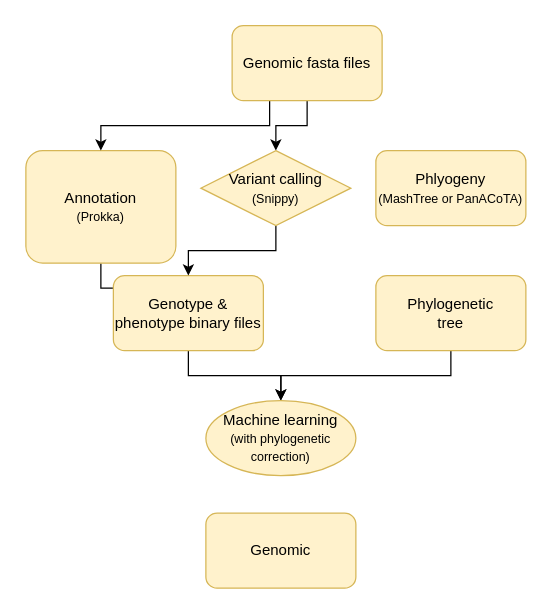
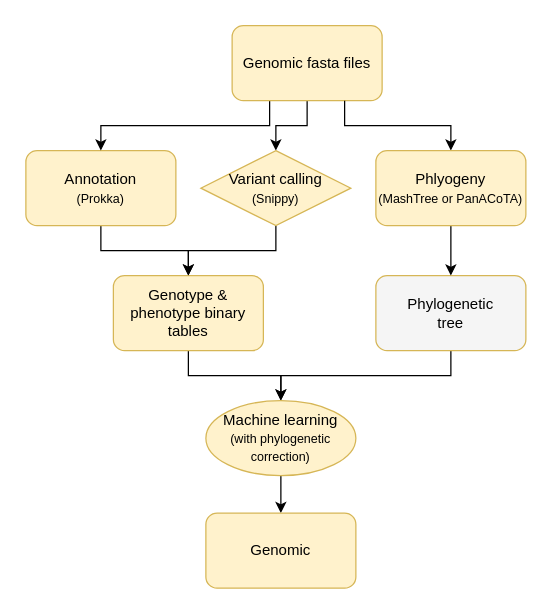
+ <mxCell id="14" style="edgeStyle=orthogonalEdgeStyle;rounded=0;orthogonalLoop=1;jettySize=auto;html=1;exitX=0.75;exitY=1;exitDx=0;exitDy=0;entryX=0.5;entryY=0;entryDx=0;entryDy=0;" parent="1" source="13" target="16" edge="1"><mxGeometry relative="1" as="geometry"><mxPoint x="393" y="60" as="targetPoint" /></mxGeometry></mxCell>
- <mxCell id="3" value="Annotation&lt;div&gt;&lt;font style=&quot;font-size: 10px;&quot;&gt;(Prokka)&lt;/font&gt;&lt;/div&gt;" style="rounded=1;whiteSpace=wrap;html=1;fillColor=#fff2cc;strokeColor=#d6b656;" parent="1" vertex="1"><mxGeometry x="20" y="120" width="120" height="90" as="geometry" /></mxCell>
+ <mxCell id="3" value="Annotation&lt;div&gt;&lt;font style=&quot;font-size: 10px;&quot;&gt;(Prokka)&lt;/font&gt;&lt;/div&gt;" style="rounded=1;whiteSpace=wrap;html=1;fillColor=#fff2cc;strokeColor=#d6b656;" parent="1" vertex="1"><mxGeometry x="20" y="120" width="120" height="60" as="geometry" /></mxCell>
+ <mxCell id="15" style="edgeStyle=orthogonalEdgeStyle;rounded=0;orthogonalLoop=1;jettySize=auto;html=1;exitX=0.5;exitY=1;exitDx=0;exitDy=0;" edge="1" parent="1" source="16" target="7"><mxGeometry relative="1" as="geometry" /></mxCell>
- <mxCell id="5" value="Genotype &amp;amp; phenotype binary files" style="whiteSpace=wrap;html=1;rounded=1;fillColor=#fff2cc;strokeColor=#d6b656;" parent="1" vertex="1"><mxGeometry x="90" y="220" width="120" height="60" as="geometry" /></mxCell>
+ <mxCell id="5" value="Genotype &amp;amp; phenotype binary tables" style="whiteSpace=wrap;html=1;rounded=1;fillColor=#fff2cc;strokeColor=#d6b656;" parent="1" vertex="1"><mxGeometry x="90" y="220" width="120" height="60" as="geometry" /></mxCell>
- <mxCell id="7" value="Phylogenetic&lt;br&gt;tree" style="rounded=1;whiteSpace=wrap;html=1;fillColor=#fff2cc;strokeColor=#d6b656;" parent="1" vertex="1"><mxGeometry x="300" y="220" width="120" height="60" as="geometry" /></mxCell>
+ <mxCell id="7" value="Phylogenetic&lt;br&gt;tree" style="rounded=1;whiteSpace=wrap;html=1;fillColor=#f5f5f5;strokeColor=#d6b656;" parent="1" vertex="1"><mxGeometry x="300" y="220" width="120" height="60" as="geometry" /></mxCell>
+ <mxCell id="8" value="" style="edgeStyle=orthogonalEdgeStyle;rounded=0;orthogonalLoop=1;jettySize=auto;html=1;" edge="1" parent="1" source="9" target="10"><mxGeometry relative="1" as="geometry" /></mxCell>
